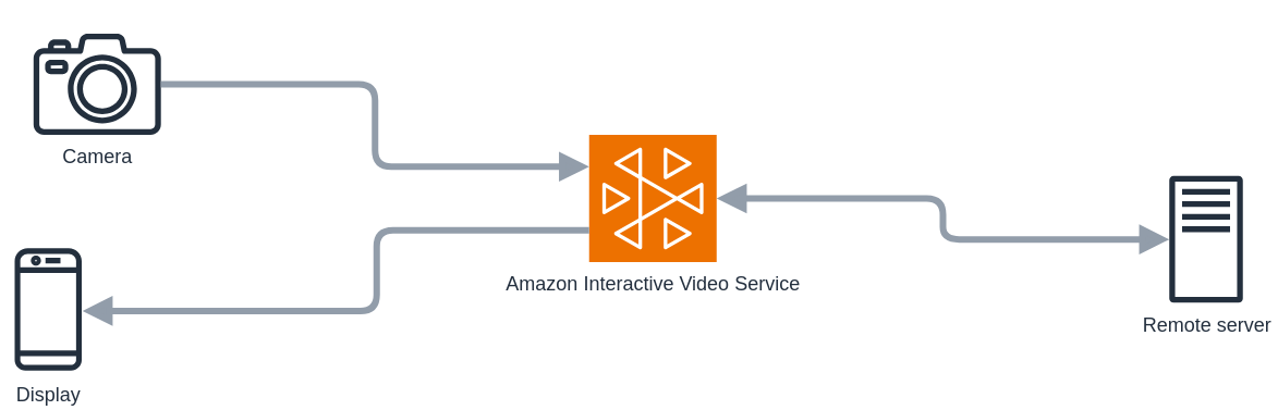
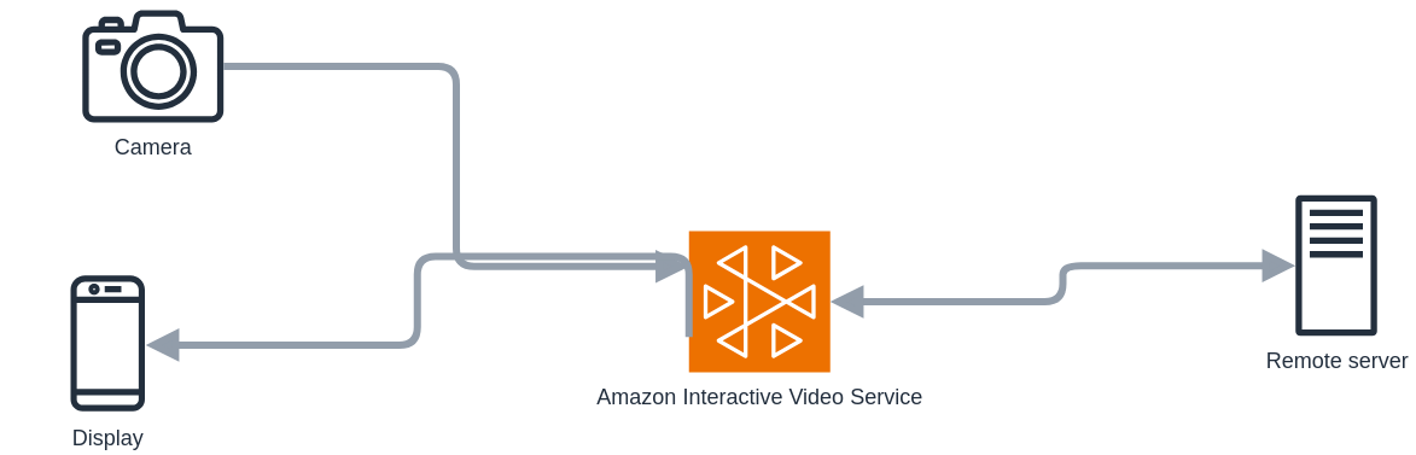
- <mxCell id="2" value="Camera" style="sketch=0;outlineConnect=0;fontColor=#232F3E;gradientColor=none;fillColor=#232F3D;strokeColor=none;dashed=0;verticalLabelPosition=bottom;verticalAlign=top;align=center;html=1;fontSize=12;fontStyle=0;aspect=fixed;pointerEvents=1;shape=mxgraph.aws4.camera2;" vertex="1" parent="1"><mxGeometry x="20" y="20" width="78" height="62" as="geometry" /></mxCell>
+ <mxCell id="2" value="Camera" style="sketch=0;outlineConnect=0;fontColor=#232F3E;gradientColor=none;fillColor=#232F3D;strokeColor=none;dashed=0;verticalLabelPosition=bottom;verticalAlign=top;align=center;html=1;fontSize=12;fontStyle=0;aspect=fixed;pointerEvents=1;shape=mxgraph.aws4.camera2;" vertex="1" parent="1"><mxGeometry x="45" y="5" width="78" height="62" as="geometry" /></mxCell>
- <mxCell id="3" value="Amazon Interactive Video Service" style="sketch=0;points=[[0,0,0],[0.25,0,0],[0.5,0,0],[0.75,0,0],[1,0,0],[0,1,0],[0.25,1,0],[0.5,1,0],[0.75,1,0],[1,1,0],[0,0.25,0],[0,0.5,0],[0,0.75,0],[1,0.25,0],[1,0.5,0],[1,0.75,0]];outlineConnect=0;fontColor=#232F3E;fillColor=#ED7100;strokeColor=#ffffff;dashed=0;verticalLabelPosition=bottom;verticalAlign=top;align=center;html=1;fontSize=12;fontStyle=0;aspect=fixed;shape=mxgraph.aws4.resourceIcon;resIcon=mxgraph.aws4.interactive_video;" vertex="1" parent="1"><mxGeometry x="360" y="82" width="78" height="78" as="geometry" /></mxCell>
+ <mxCell id="3" value="Amazon Interactive Video Service" style="sketch=0;points=[[0,0,0],[0.25,0,0],[0.5,0,0],[0.75,0,0],[1,0,0],[0,1,0],[0.25,1,0],[0.5,1,0],[0.75,1,0],[1,1,0],[0,0.25,0],[0,0.5,0],[0,0.75,0],[1,0.25,0],[1,0.5,0],[1,0.75,0]];outlineConnect=0;fontColor=#232F3E;fillColor=#ED7100;strokeColor=#ffffff;dashed=0;verticalLabelPosition=bottom;verticalAlign=top;align=center;html=1;fontSize=12;fontStyle=0;aspect=fixed;shape=mxgraph.aws4.resourceIcon;resIcon=mxgraph.aws4.interactive_video;" vertex="1" parent="1"><mxGeometry x="380" y="127" width="78" height="78" as="geometry" /></mxCell>
- <mxCell id="4" value="Display" style="sketch=0;outlineConnect=0;fontColor=#232F3E;gradientColor=none;fillColor=#232F3D;strokeColor=none;dashed=0;verticalLabelPosition=bottom;verticalAlign=top;align=center;html=1;fontSize=12;fontStyle=0;aspect=fixed;pointerEvents=1;shape=mxgraph.aws4.mobile_client;" vertex="1" parent="1"><mxGeometry x="8.5" y="150" width="41" height="78" as="geometry" /></mxCell>
+ <mxCell id="4" value="Display" style="sketch=0;outlineConnect=0;fontColor=#232F3E;gradientColor=none;fillColor=#232F3D;strokeColor=none;dashed=0;verticalLabelPosition=bottom;verticalAlign=top;align=center;html=1;fontSize=12;fontStyle=0;aspect=fixed;pointerEvents=1;shape=mxgraph.aws4.mobile_client;" vertex="1" parent="1"><mxGeometry x="38.5" y="150" width="41" height="78" as="geometry" /></mxCell>
